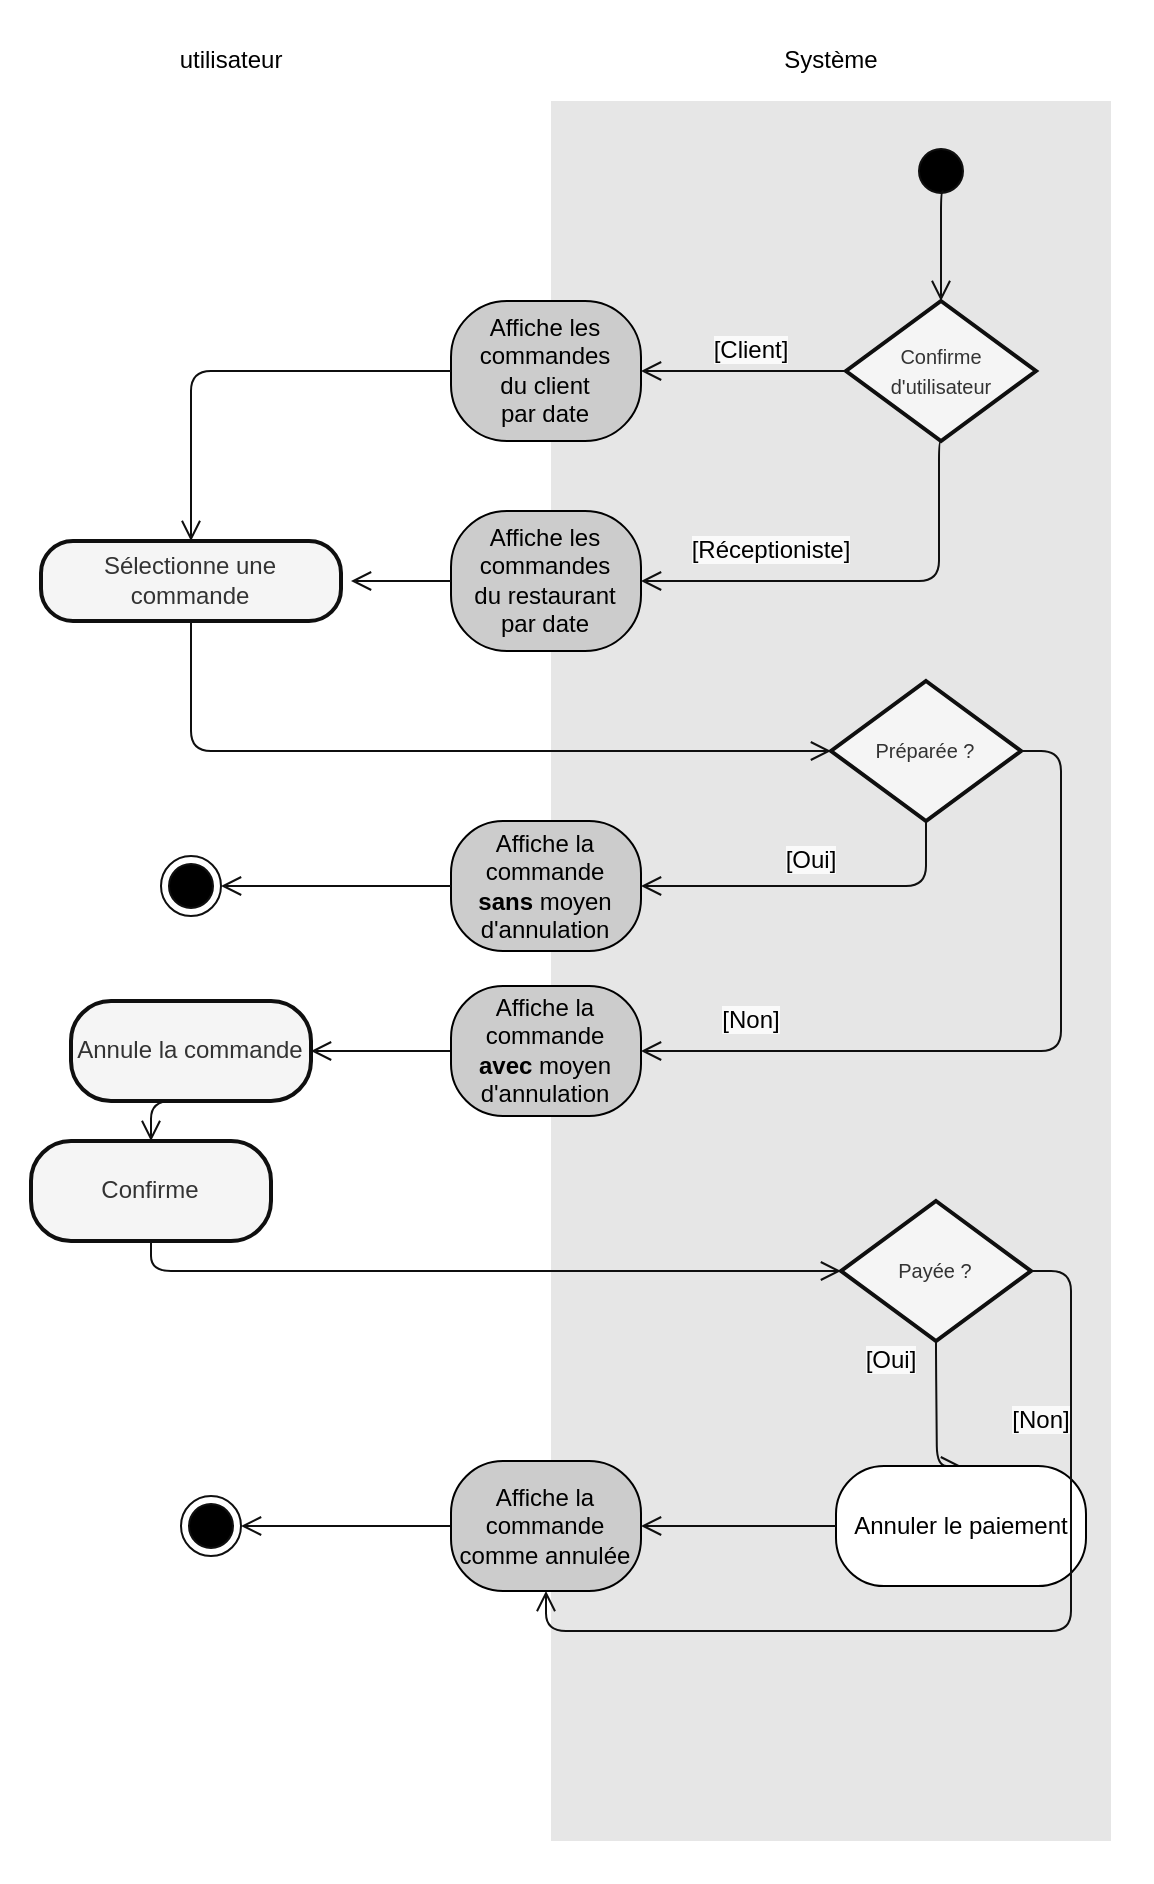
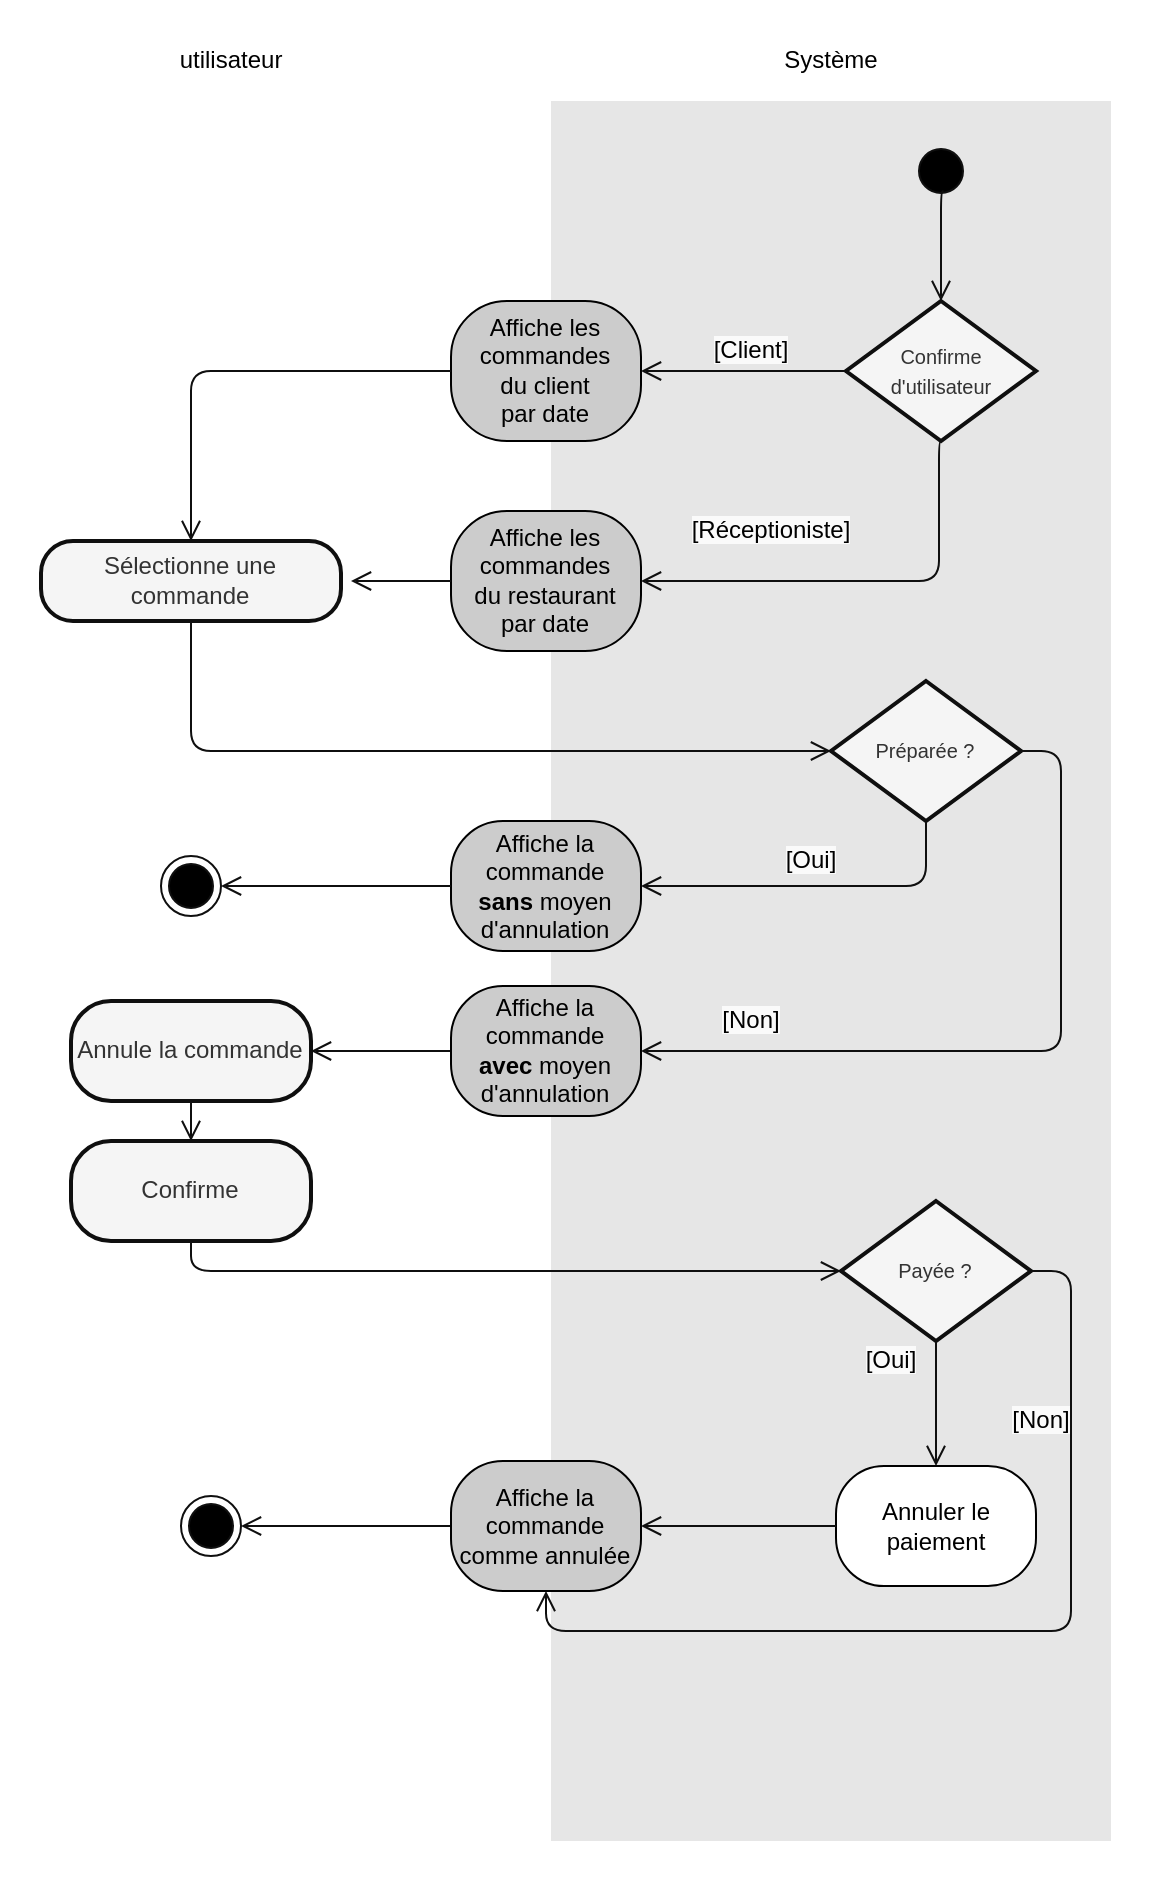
- <mxCell id="19" value="&lt;span style=&quot;background-color: rgb(250 , 250 , 250)&quot;&gt;[Réceptioniste]&lt;/span&gt;" style="text;html=1;align=center;verticalAlign=middle;resizable=0;points=[];autosize=1;strokeColor=none;" vertex="1" parent="1"><mxGeometry x="340" y="265" width="90" height="20" as="geometry" /></mxCell>
+ <mxCell id="19" value="&lt;span style=&quot;background-color: rgb(250 , 250 , 250)&quot;&gt;[Réceptioniste]&lt;/span&gt;" style="text;html=1;align=center;verticalAlign=middle;resizable=0;points=[];autosize=1;strokeColor=none;" vertex="1" parent="1"><mxGeometry x="340" y="255" width="90" height="20" as="geometry" /></mxCell>
- <mxCell id="40" value="Confirme" style="rounded=1;whiteSpace=wrap;html=1;arcSize=40;fillColor=#f5f5f5;shadow=0;sketch=0;fontColor=#333333;strokeWidth=2;strokeColor=#0F0F0F;" vertex="1" parent="1"><mxGeometry x="15" y="570" width="120" height="50" as="geometry" /></mxCell>
+ <mxCell id="40" value="Confirme" style="rounded=1;whiteSpace=wrap;html=1;arcSize=40;fillColor=#f5f5f5;shadow=0;sketch=0;fontColor=#333333;strokeWidth=2;strokeColor=#0F0F0F;" vertex="1" parent="1"><mxGeometry x="35" y="570" width="120" height="50" as="geometry" /></mxCell>
- <mxCell id="37" value="Annuler le paiement" style="rounded=1;whiteSpace=wrap;html=1;arcSize=40;shadow=0;sketch=0;" vertex="1" parent="1"><mxGeometry x="417.5" y="732.5" width="125" height="60" as="geometry" /></mxCell>
+ <mxCell id="37" value="Annuler le paiement" style="rounded=1;whiteSpace=wrap;html=1;arcSize=40;shadow=0;sketch=0;" vertex="1" parent="1"><mxGeometry x="417.5" y="732.5" width="100" height="60" as="geometry" /></mxCell>
